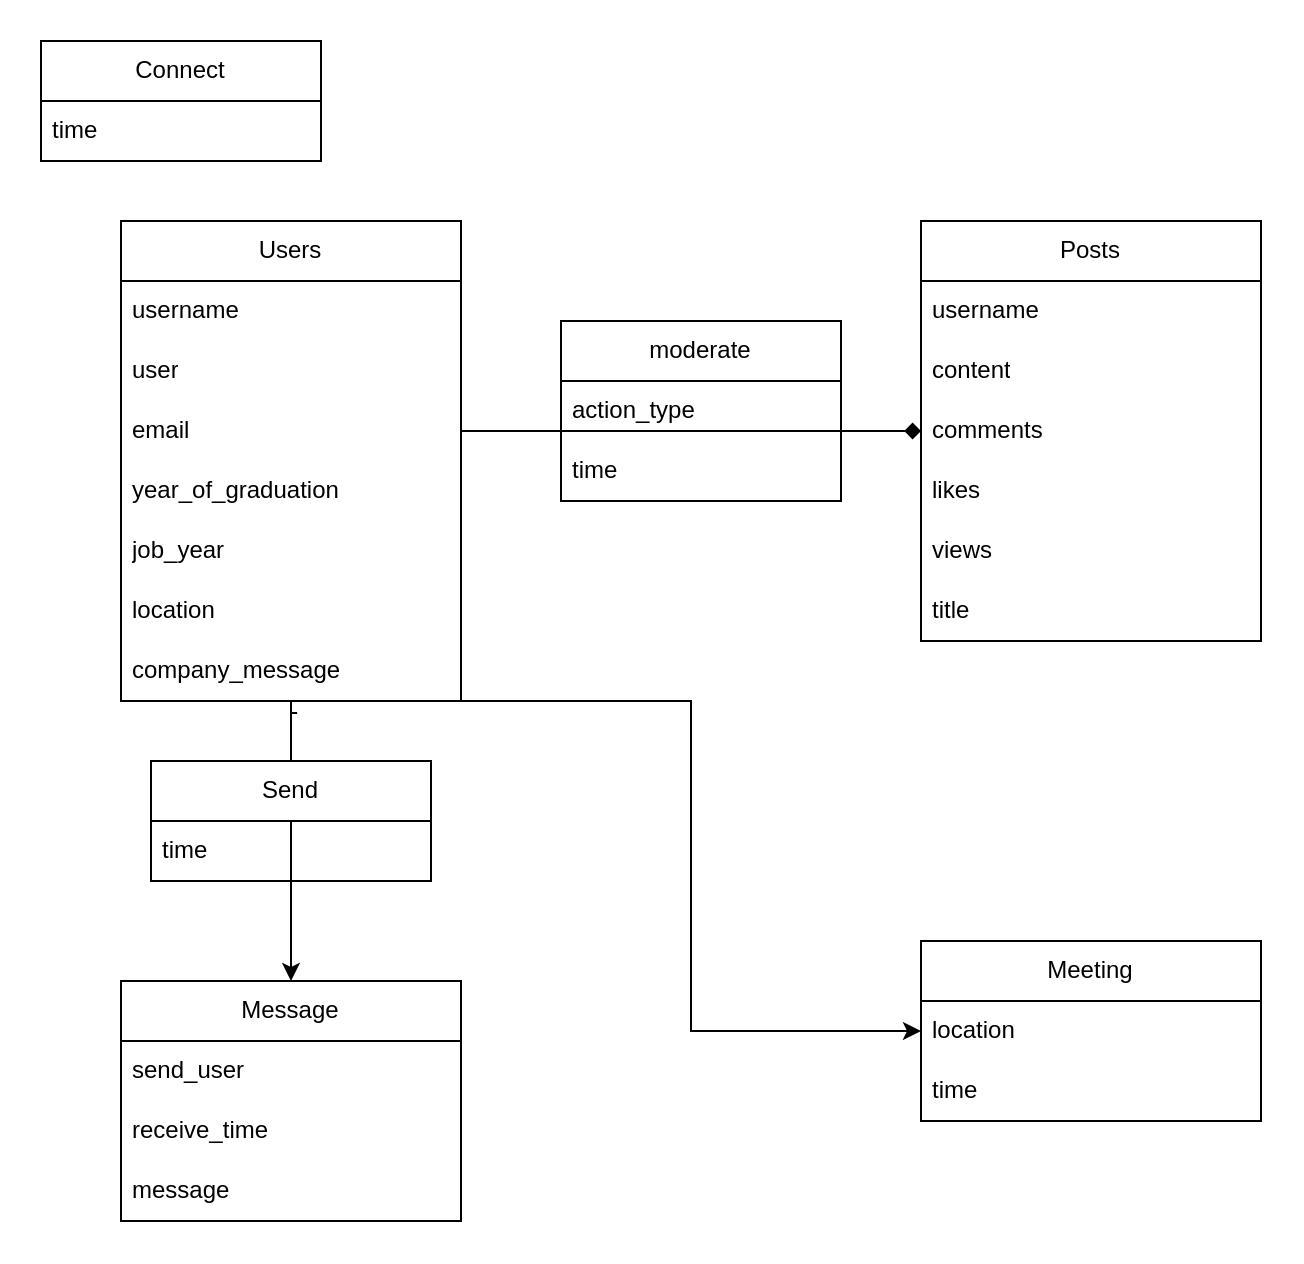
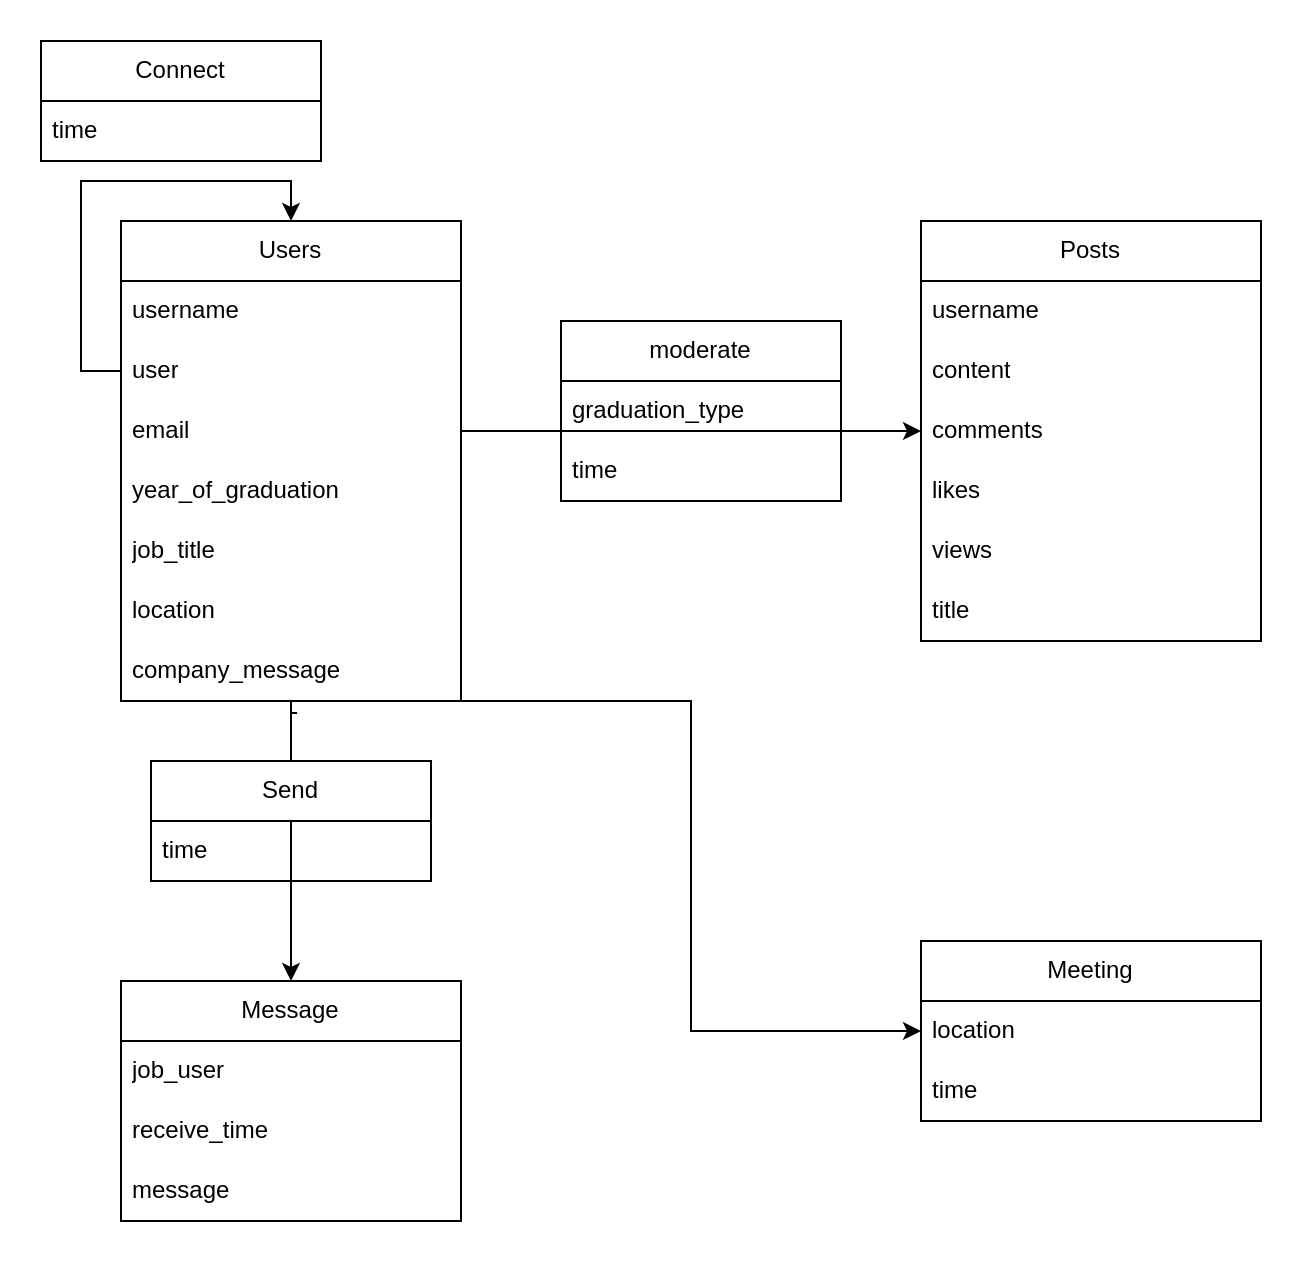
+ <mxCell id="5" style="edgeStyle=orthogonalEdgeStyle;rounded=0;orthogonalLoop=1;jettySize=auto;html=1;" edge="1" parent="3" source="6" target="3"><mxGeometry relative="1" as="geometry"><Array as="points"><mxPoint x="-20" y="75" /><mxPoint x="-20" y="-20" /><mxPoint x="85" y="-20" /></Array></mxGeometry></mxCell>
- <mxCell id="30" value="action_type" style="text;strokeColor=none;fillColor=none;align=left;verticalAlign=middle;spacingLeft=4;spacingRight=4;overflow=hidden;points=[[0,0.5],[1,0.5]];portConstraint=eastwest;rotatable=0;whiteSpace=wrap;html=1;" vertex="1" parent="29"><mxGeometry y="30" width="140" height="30" as="geometry" /></mxCell>
+ <mxCell id="30" value="graduation_type" style="text;strokeColor=none;fillColor=none;align=left;verticalAlign=middle;spacingLeft=4;spacingRight=4;overflow=hidden;points=[[0,0.5],[1,0.5]];portConstraint=eastwest;rotatable=0;whiteSpace=wrap;html=1;" vertex="1" parent="29"><mxGeometry y="30" width="140" height="30" as="geometry" /></mxCell>
- <mxCell id="26" style="edgeStyle=orthogonalEdgeStyle;rounded=0;orthogonalLoop=1;jettySize=auto;html=1;entryX=0;entryY=0.5;entryDx=0;entryDy=0;endArrow=diamond;" edge="1" parent="1" source="7" target="16"><mxGeometry relative="1" as="geometry" /></mxCell>
+ <mxCell id="26" style="edgeStyle=orthogonalEdgeStyle;rounded=0;orthogonalLoop=1;jettySize=auto;html=1;entryX=0;entryY=0.5;entryDx=0;entryDy=0;" edge="1" parent="1" source="7" target="16"><mxGeometry relative="1" as="geometry" /></mxCell>
- <mxCell id="9" value="job_year" style="text;strokeColor=none;fillColor=none;align=left;verticalAlign=middle;spacingLeft=4;spacingRight=4;overflow=hidden;points=[[0,0.5],[1,0.5]];portConstraint=eastwest;rotatable=0;whiteSpace=wrap;html=1;" vertex="1" parent="3"><mxGeometry y="150" width="170" height="30" as="geometry" /></mxCell>
+ <mxCell id="9" value="job_title" style="text;strokeColor=none;fillColor=none;align=left;verticalAlign=middle;spacingLeft=4;spacingRight=4;overflow=hidden;points=[[0,0.5],[1,0.5]];portConstraint=eastwest;rotatable=0;whiteSpace=wrap;html=1;" vertex="1" parent="3"><mxGeometry y="150" width="170" height="30" as="geometry" /></mxCell>
- <mxCell id="13" value="send_user" style="text;strokeColor=none;fillColor=none;align=left;verticalAlign=middle;spacingLeft=4;spacingRight=4;overflow=hidden;points=[[0,0.5],[1,0.5]];portConstraint=eastwest;rotatable=0;whiteSpace=wrap;html=1;" vertex="1" parent="12"><mxGeometry y="30" width="170" height="30" as="geometry" /></mxCell>
+ <mxCell id="13" value="job_user" style="text;strokeColor=none;fillColor=none;align=left;verticalAlign=middle;spacingLeft=4;spacingRight=4;overflow=hidden;points=[[0,0.5],[1,0.5]];portConstraint=eastwest;rotatable=0;whiteSpace=wrap;html=1;" vertex="1" parent="12"><mxGeometry y="30" width="170" height="30" as="geometry" /></mxCell>
